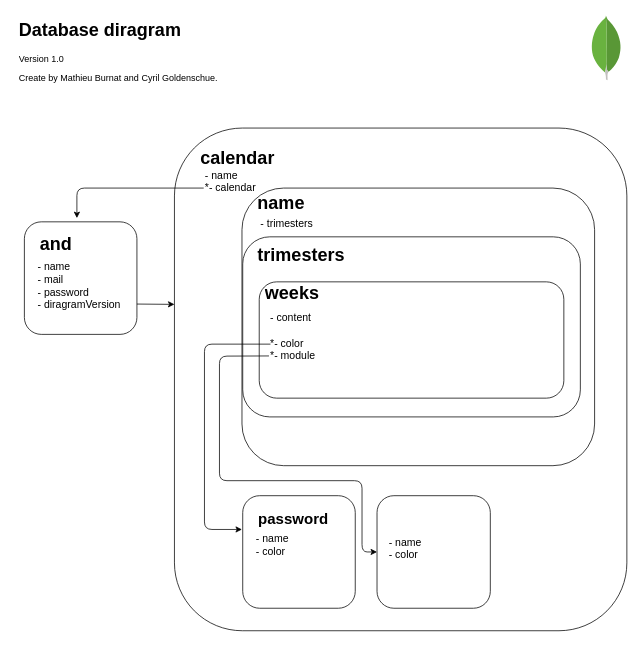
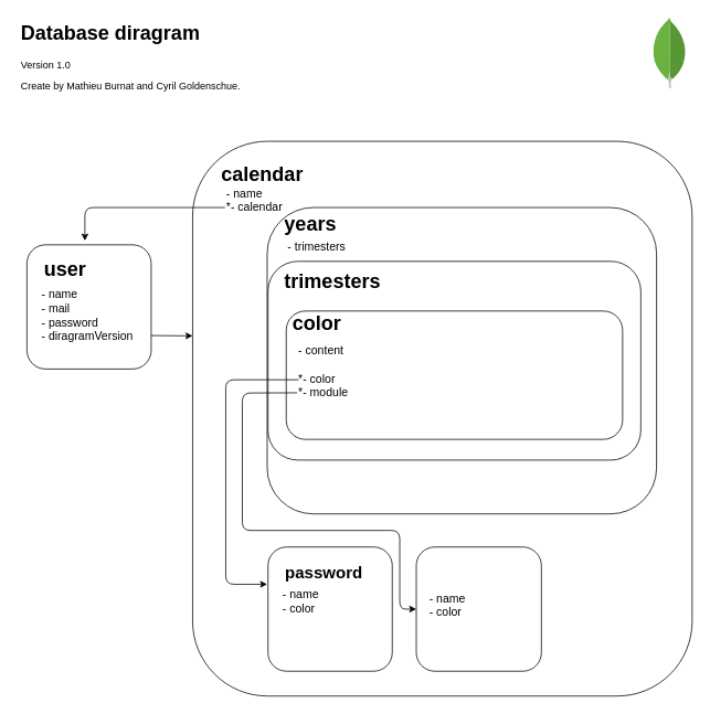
- <mxCell id="12" value="&lt;h1&gt;&lt;span&gt;name&lt;/span&gt;&lt;/h1&gt;" style="text;html=1;strokeColor=none;fillColor=none;spacing=5;spacingTop=-20;whiteSpace=wrap;overflow=hidden;rounded=0;" vertex="1" parent="1"><mxGeometry x="338" y="250" width="200" height="40" as="geometry" /></mxCell>
+ <mxCell id="12" value="&lt;h1&gt;&lt;span&gt;years&lt;/span&gt;&lt;/h1&gt;" style="text;html=1;strokeColor=none;fillColor=none;spacing=5;spacingTop=-20;whiteSpace=wrap;overflow=hidden;rounded=0;" vertex="1" parent="1"><mxGeometry x="338" y="250" width="200" height="40" as="geometry" /></mxCell>
- <mxCell id="8" value="&lt;h1&gt;and&lt;/h1&gt;" style="text;html=1;strokeColor=none;fillColor=none;spacing=5;spacingTop=-20;whiteSpace=wrap;overflow=hidden;rounded=0;" vertex="1" parent="1"><mxGeometry x="48" y="305" width="94" height="40" as="geometry" /></mxCell>
+ <mxCell id="8" value="&lt;h1&gt;user&lt;/h1&gt;" style="text;html=1;strokeColor=none;fillColor=none;spacing=5;spacingTop=-20;whiteSpace=wrap;overflow=hidden;rounded=0;" vertex="1" parent="1"><mxGeometry x="48" y="305" width="94" height="40" as="geometry" /></mxCell>
- <mxCell id="17" value="&lt;h1&gt;&lt;span&gt;weeks&lt;/span&gt;&lt;/h1&gt;" style="text;html=1;strokeColor=none;fillColor=none;spacing=5;spacingTop=-20;whiteSpace=wrap;overflow=hidden;rounded=0;" vertex="1" parent="1"><mxGeometry x="348" y="370" width="213" height="55" as="geometry" /></mxCell>
+ <mxCell id="17" value="&lt;h1&gt;&lt;span&gt;color&lt;/span&gt;&lt;/h1&gt;" style="text;html=1;strokeColor=none;fillColor=none;spacing=5;spacingTop=-20;whiteSpace=wrap;overflow=hidden;rounded=0;" vertex="1" parent="1"><mxGeometry x="348" y="370" width="213" height="55" as="geometry" /></mxCell>
